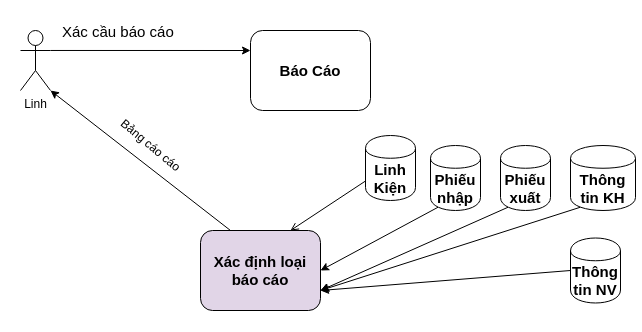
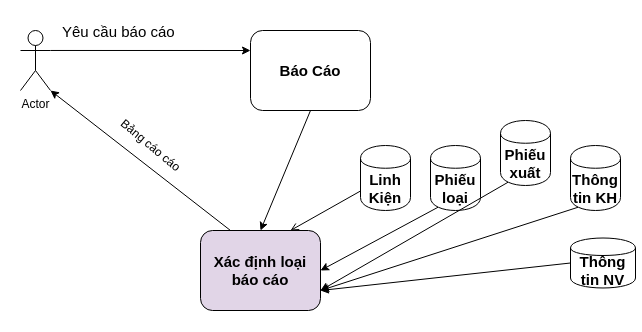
- <mxCell id="5" value="Xác cầu báo cáo" style="text;html=1;resizable=0;points=[];autosize=1;align=left;verticalAlign=top;spacingTop=-4;fontSize=15;" vertex="1" parent="1"><mxGeometry x="60" y="20" width="130" height="20" as="geometry" /></mxCell>
+ <mxCell id="5" value="Yêu cầu báo cáo" style="text;html=1;resizable=0;points=[];autosize=1;align=left;verticalAlign=top;spacingTop=-4;fontSize=15;" vertex="1" parent="1"><mxGeometry x="60" y="20" width="130" height="20" as="geometry" /></mxCell>
- <mxCell id="2" value="Linh" style="shape=umlActor;verticalLabelPosition=bottom;labelBackgroundColor=#ffffff;verticalAlign=top;html=1;outlineConnect=0;" vertex="1" parent="1"><mxGeometry x="20" y="30" width="30" height="60" as="geometry" /></mxCell>
+ <mxCell id="2" value="Actor" style="shape=umlActor;verticalLabelPosition=bottom;labelBackgroundColor=#ffffff;verticalAlign=top;html=1;outlineConnect=0;" vertex="1" parent="1"><mxGeometry x="20" y="30" width="30" height="60" as="geometry" /></mxCell>
+ <mxCell id="7" value="" style="endArrow=classic;html=1;entryX=0.5;entryY=0;entryDx=0;entryDy=0;exitX=0.5;exitY=1;exitDx=0;exitDy=0;" edge="1" parent="1" source="3" target="6"><mxGeometry width="50" height="50" relative="1" as="geometry"><mxPoint x="310" y="190" as="sourcePoint" /><mxPoint x="360" y="140" as="targetPoint" /></mxGeometry></mxCell>
- <mxCell id="8" value="Linh Kiện" style="shape=cylinder;whiteSpace=wrap;html=1;boundedLbl=1;backgroundOutline=1;fontSize=15;fontStyle=1" vertex="1" parent="1"><mxGeometry x="365" y="135" width="50" height="65" as="geometry" /></mxCell>
+ <mxCell id="8" value="Linh Kiện" style="shape=cylinder;whiteSpace=wrap;html=1;boundedLbl=1;backgroundOutline=1;fontSize=15;fontStyle=1" vertex="1" parent="1"><mxGeometry x="360" y="145" width="50" height="65" as="geometry" /></mxCell>
- <mxCell id="10" value="Phiếu xuất" style="shape=cylinder;whiteSpace=wrap;html=1;boundedLbl=1;backgroundOutline=1;fontSize=15;fontStyle=1" vertex="1" parent="1"><mxGeometry x="500" y="145" width="50" height="65" as="geometry" /></mxCell>
+ <mxCell id="10" value="Phiếu xuất" style="shape=cylinder;whiteSpace=wrap;html=1;boundedLbl=1;backgroundOutline=1;fontSize=15;fontStyle=1" vertex="1" parent="1"><mxGeometry x="500" y="120" width="50" height="65" as="geometry" /></mxCell>
- <mxCell id="11" value="Thông tin KH" style="shape=cylinder;whiteSpace=wrap;html=1;boundedLbl=1;backgroundOutline=1;fontSize=15;fontStyle=1" vertex="1" parent="1"><mxGeometry x="570" y="145" width="65" height="65" as="geometry" /></mxCell>
+ <mxCell id="11" value="Thông tin KH" style="shape=cylinder;whiteSpace=wrap;html=1;boundedLbl=1;backgroundOutline=1;fontSize=15;fontStyle=1" vertex="1" parent="1"><mxGeometry x="570" y="145" width="50" height="65" as="geometry" /></mxCell>
- <mxCell id="9" value="Phiếu nhập" style="shape=cylinder;whiteSpace=wrap;html=1;boundedLbl=1;backgroundOutline=1;fontSize=15;fontStyle=1" vertex="1" parent="1"><mxGeometry x="430" y="145" width="50" height="65" as="geometry" /></mxCell>
+ <mxCell id="9" value="Phiếu loại" style="shape=cylinder;whiteSpace=wrap;html=1;boundedLbl=1;backgroundOutline=1;fontSize=15;fontStyle=1" vertex="1" parent="1"><mxGeometry x="430" y="145" width="50" height="65" as="geometry" /></mxCell>
- <mxCell id="12" value="Thông tin NV" style="shape=cylinder;whiteSpace=wrap;html=1;boundedLbl=1;backgroundOutline=1;fontSize=15;fontStyle=1" vertex="1" parent="1"><mxGeometry x="570" y="237.5" width="50" height="65" as="geometry" /></mxCell>
+ <mxCell id="12" value="Thông tin NV" style="shape=cylinder;whiteSpace=wrap;html=1;boundedLbl=1;backgroundOutline=1;fontSize=15;fontStyle=1" vertex="1" parent="1"><mxGeometry x="570" y="237.5" width="65" height="50" as="geometry" /></mxCell>
